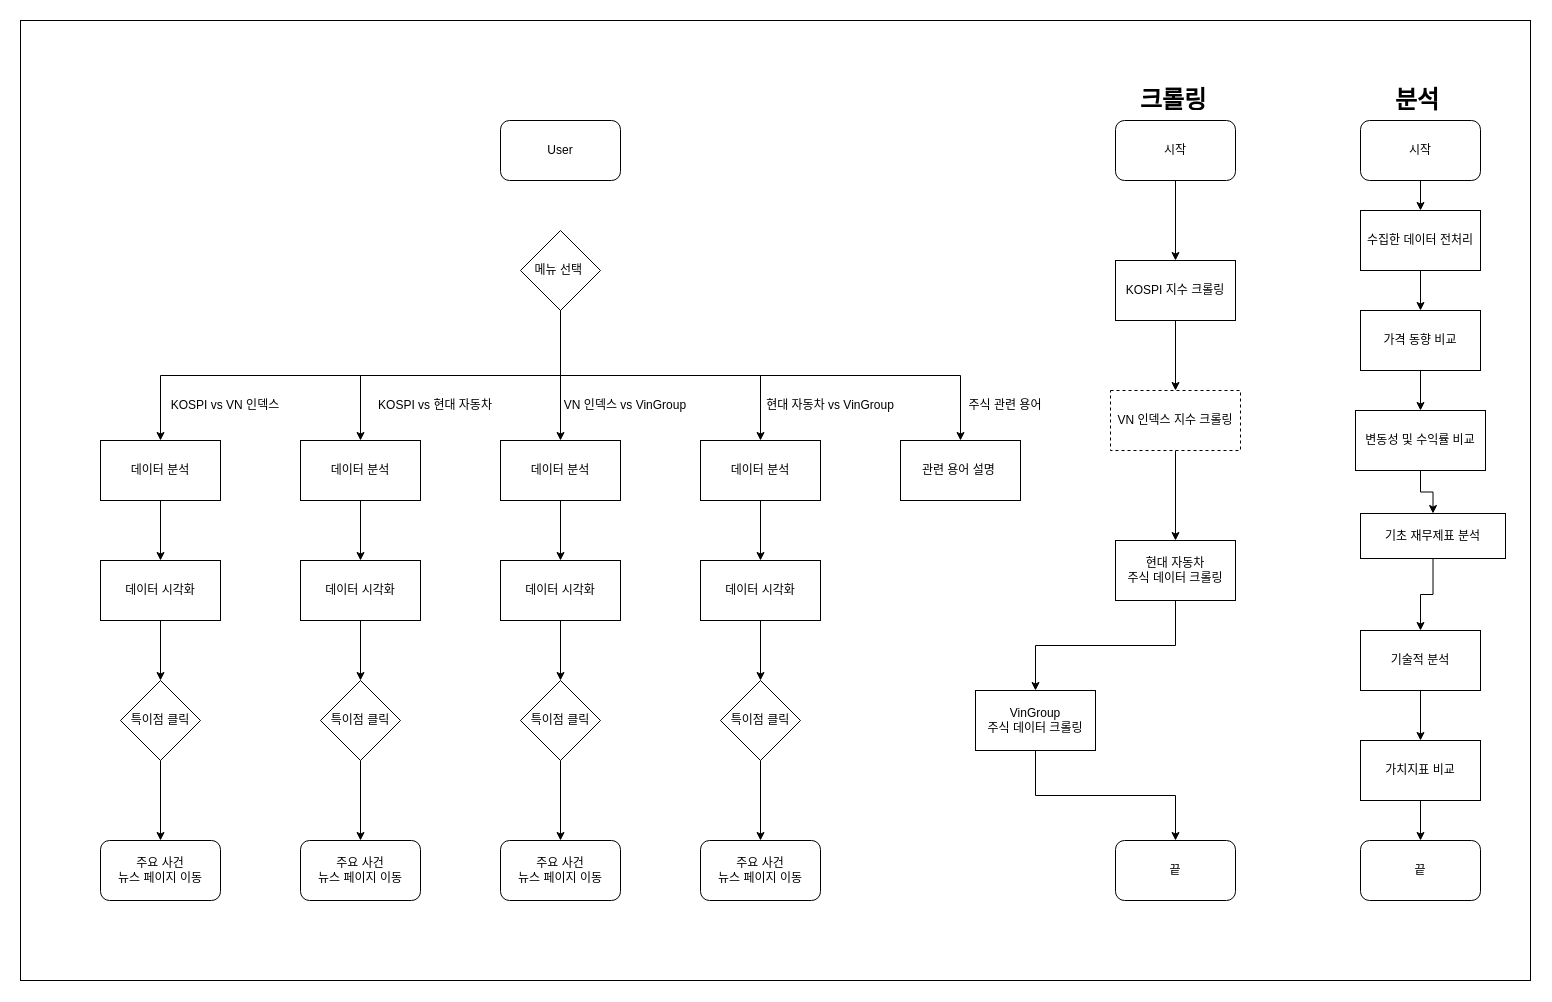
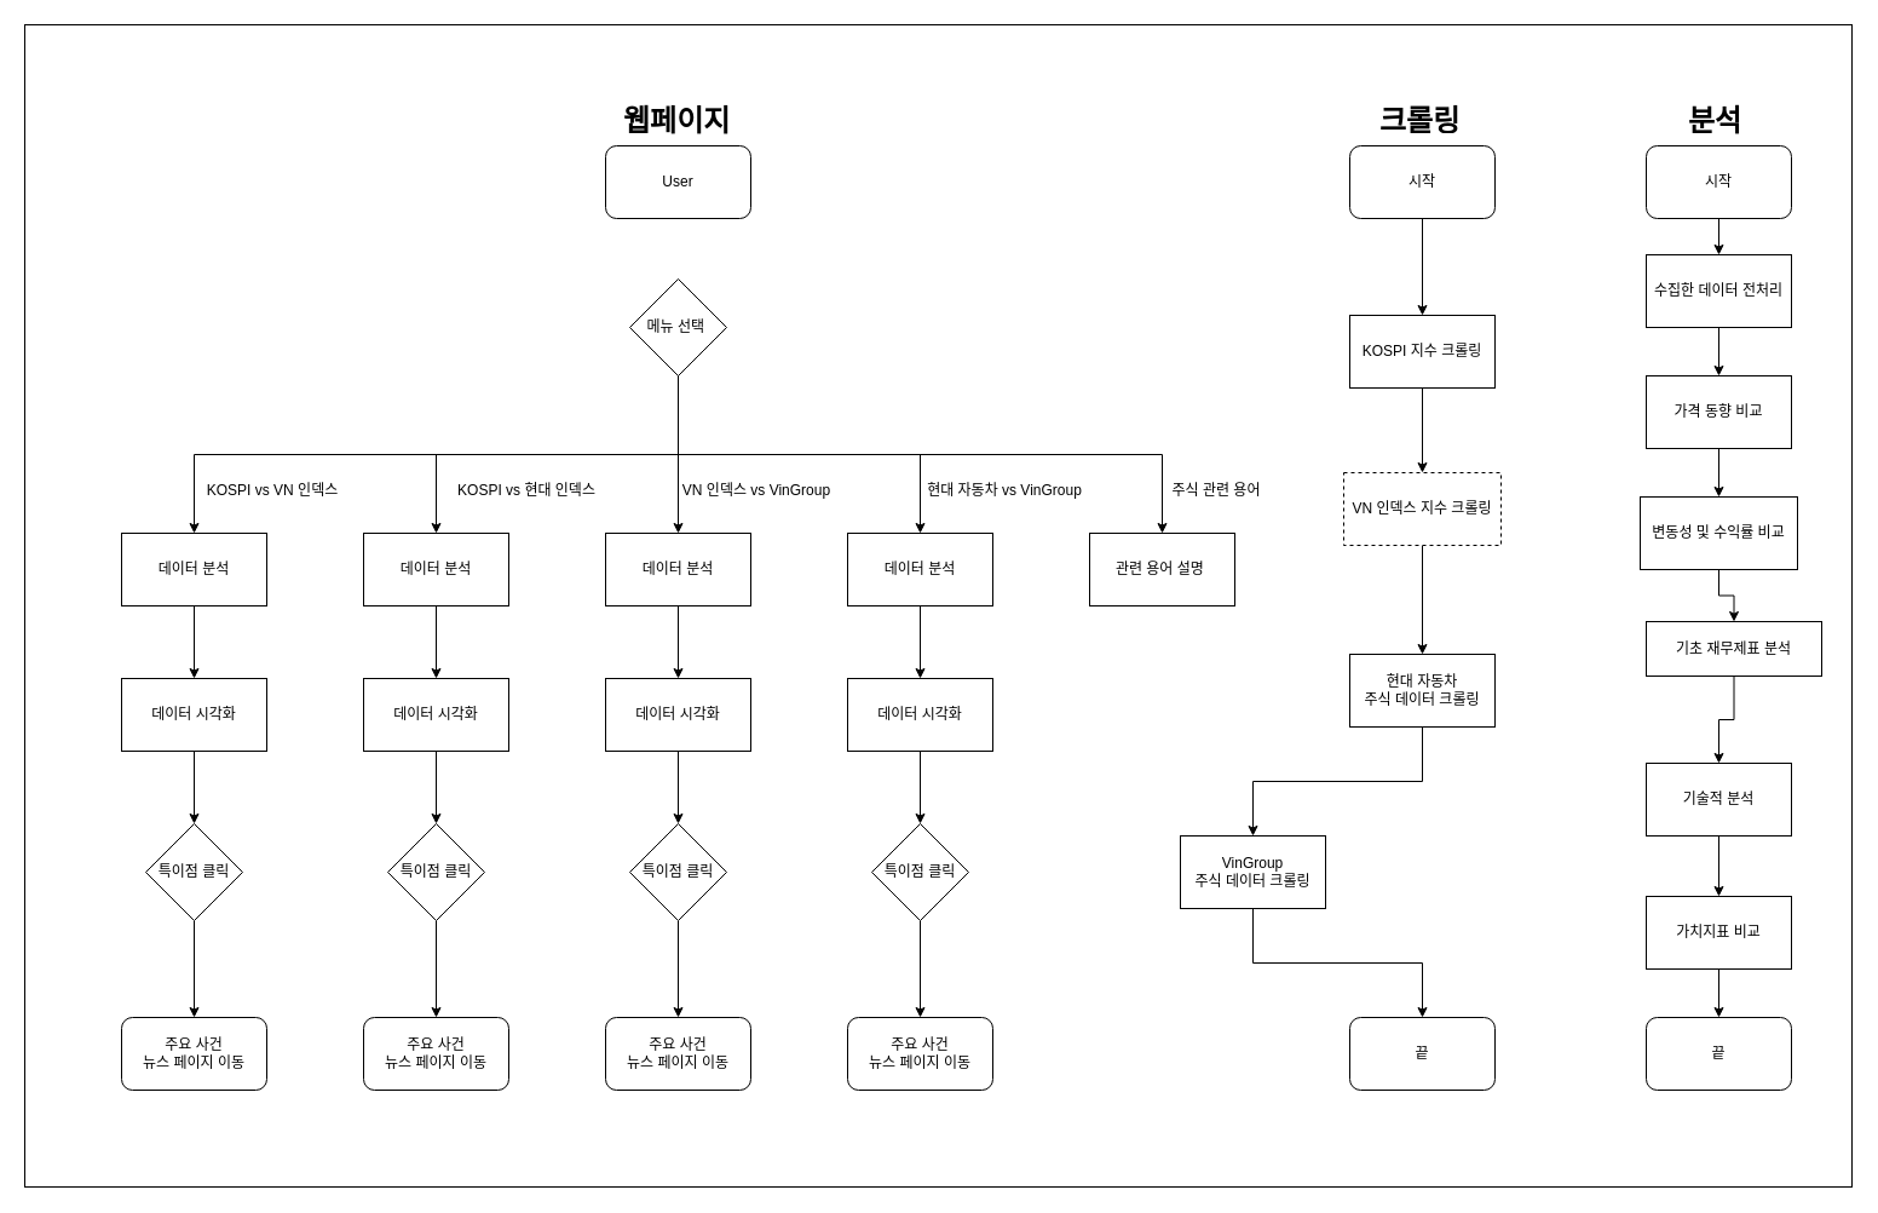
+ <mxCell id="56" value="&lt;h1&gt;웹페이지&lt;/h1&gt;" style="text;html=1;strokeColor=none;fillColor=none;spacing=5;spacingTop=-20;whiteSpace=wrap;overflow=hidden;rounded=0;" parent="1" vertex="1"><mxGeometry x="510" y="80" width="110" height="40" as="geometry" /></mxCell>
- <mxCell id="50" value="KOSPI vs 현대 자동차" style="text;html=1;strokeColor=none;fillColor=none;align=center;verticalAlign=middle;whiteSpace=wrap;rounded=0;" parent="1" vertex="1"><mxGeometry x="370" y="390" width="130" height="30" as="geometry" /></mxCell>
+ <mxCell id="50" value="KOSPI vs 현대 인덱스" style="text;html=1;strokeColor=none;fillColor=none;align=center;verticalAlign=middle;whiteSpace=wrap;rounded=0;" parent="1" vertex="1"><mxGeometry x="370" y="390" width="130" height="30" as="geometry" /></mxCell>
